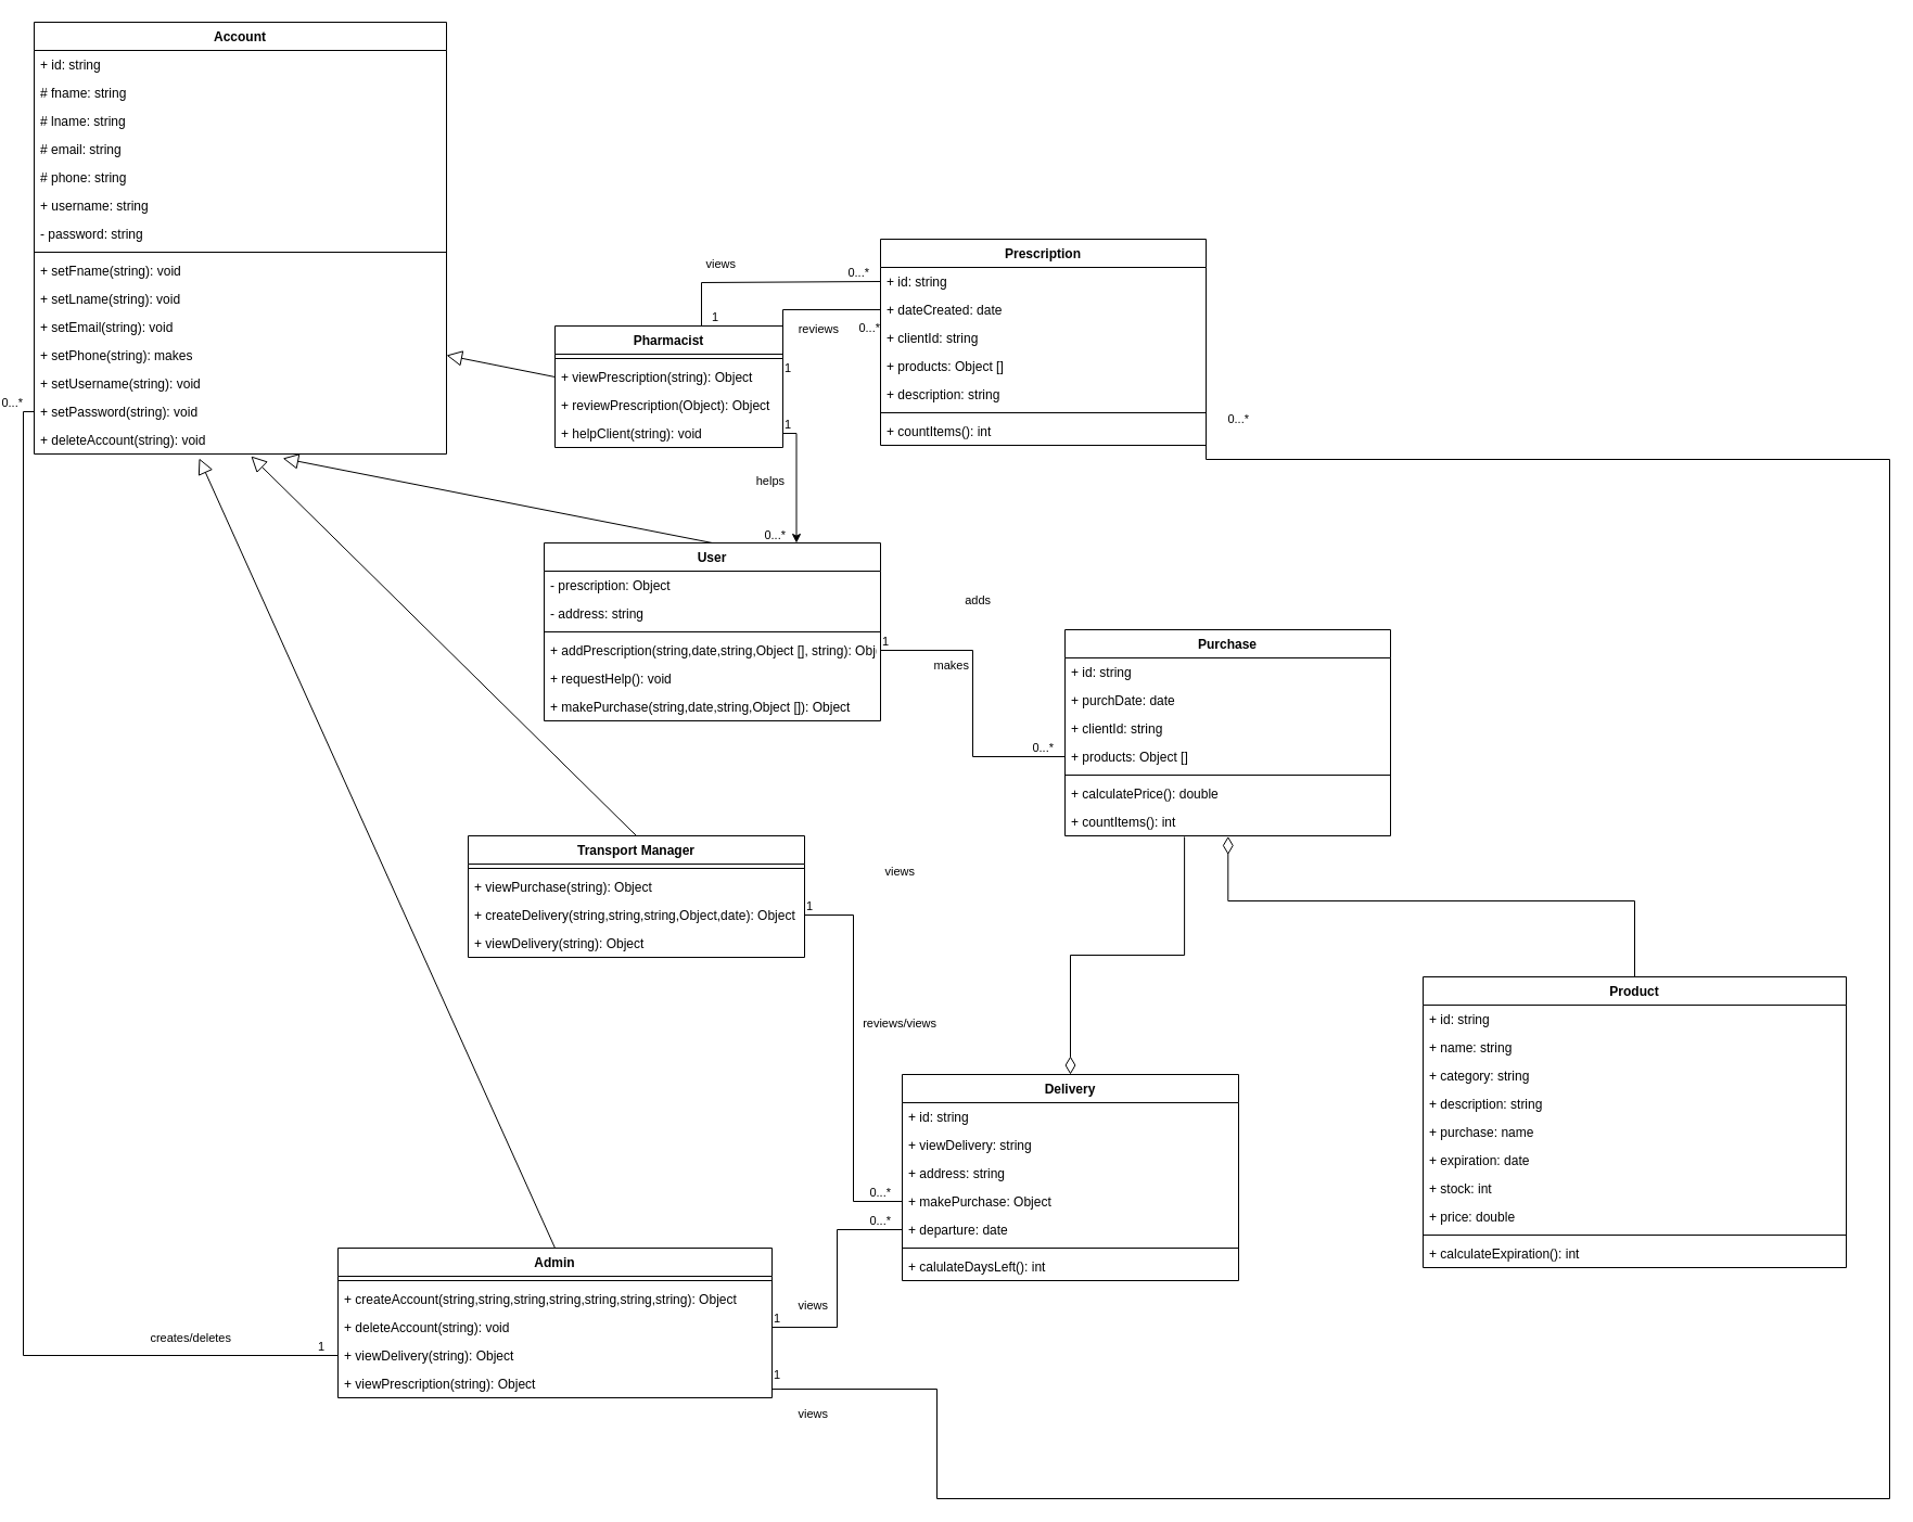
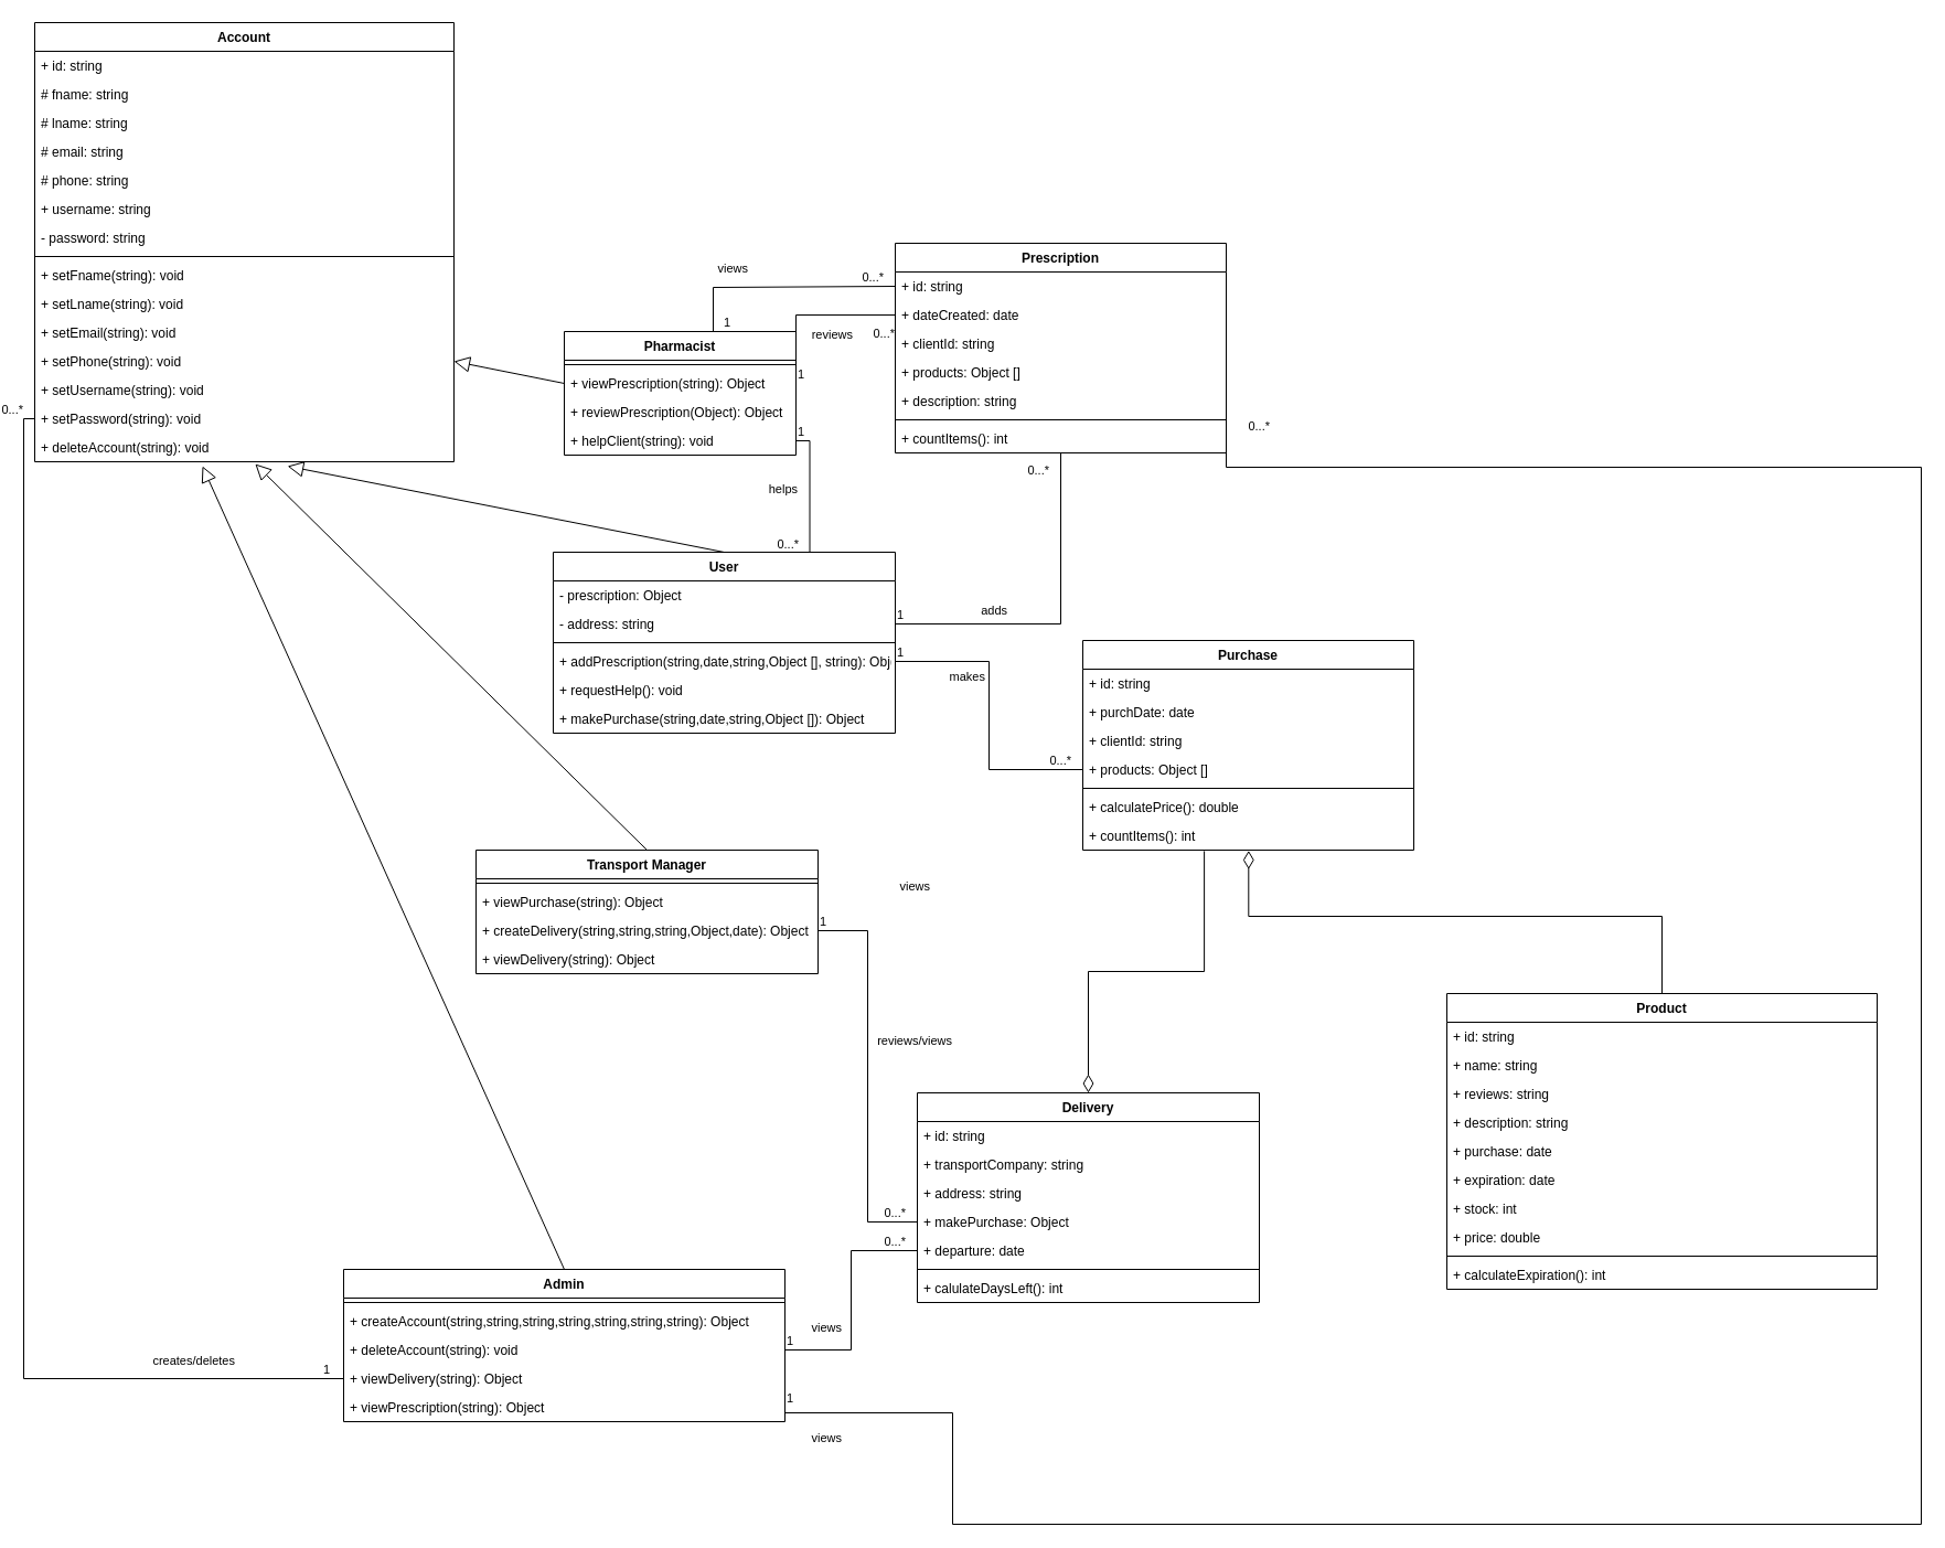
- <mxCell id="14" value="+ setPhone(string): makes" style="text;strokeColor=none;fillColor=none;align=left;verticalAlign=top;spacingLeft=4;spacingRight=4;overflow=hidden;rotatable=0;points=[[0,0.5],[1,0.5]];portConstraint=eastwest;" vertex="1" parent="2"><mxGeometry y="294" width="380" height="26" as="geometry" /></mxCell>
+ <mxCell id="14" value="+ setPhone(string): void" style="text;strokeColor=none;fillColor=none;align=left;verticalAlign=top;spacingLeft=4;spacingRight=4;overflow=hidden;rotatable=0;points=[[0,0.5],[1,0.5]];portConstraint=eastwest;" vertex="1" parent="2"><mxGeometry y="294" width="380" height="26" as="geometry" /></mxCell>
- <mxCell id="106" value="" style="endArrow=classic;html=1;edgeStyle=orthogonalEdgeStyle;rounded=0;exitX=1;exitY=0.5;exitDx=0;exitDy=0;entryX=0.75;entryY=0;entryDx=0;entryDy=0;" edge="1" parent="1" source="56" target="45"><mxGeometry relative="1" as="geometry"><mxPoint x="645" y="310" as="sourcePoint" /><mxPoint x="810" y="269" as="targetPoint" /><Array as="points"><mxPoint x="723" y="399" /><mxPoint x="723" y="500" /></Array></mxGeometry></mxCell>
+ <mxCell id="106" value="" style="endArrow=none;html=1;edgeStyle=orthogonalEdgeStyle;rounded=0;exitX=1;exitY=0.5;exitDx=0;exitDy=0;entryX=0.75;entryY=0;entryDx=0;entryDy=0;" edge="1" parent="1" source="56" target="45"><mxGeometry relative="1" as="geometry"><mxPoint x="645" y="310" as="sourcePoint" /><mxPoint x="810" y="269" as="targetPoint" /><Array as="points"><mxPoint x="723" y="399" /><mxPoint x="723" y="500" /></Array></mxGeometry></mxCell>
+ <mxCell id="94" value="" style="endArrow=none;html=1;edgeStyle=orthogonalEdgeStyle;rounded=0;exitX=1;exitY=0.5;exitDx=0;exitDy=0;entryX=0.5;entryY=1;entryDx=0;entryDy=0;" edge="1" parent="1" source="47" target="86"><mxGeometry relative="1" as="geometry"><mxPoint x="810" y="609" as="sourcePoint" /><mxPoint x="860" y="460" as="targetPoint" /></mxGeometry></mxCell>
+ <mxCell id="95" value="1" style="edgeLabel;resizable=0;html=1;align=left;verticalAlign=bottom;" connectable="0" vertex="1" parent="94"><mxGeometry x="-1" relative="1" as="geometry" /></mxCell>
+ <mxCell id="96" value="0...*" style="edgeLabel;resizable=0;html=1;align=right;verticalAlign=bottom;" connectable="0" vertex="1" parent="94"><mxGeometry x="1" relative="1" as="geometry"><mxPoint x="-10" y="24" as="offset" /></mxGeometry></mxCell>
- <mxCell id="37" value="+ category: string" style="text;strokeColor=none;fillColor=none;align=left;verticalAlign=top;spacingLeft=4;spacingRight=4;overflow=hidden;rotatable=0;points=[[0,0.5],[1,0.5]];portConstraint=eastwest;" vertex="1" parent="34"><mxGeometry y="78" width="390" height="26" as="geometry" /></mxCell>
+ <mxCell id="37" value="+ reviews: string" style="text;strokeColor=none;fillColor=none;align=left;verticalAlign=top;spacingLeft=4;spacingRight=4;overflow=hidden;rotatable=0;points=[[0,0.5],[1,0.5]];portConstraint=eastwest;" vertex="1" parent="34"><mxGeometry y="78" width="390" height="26" as="geometry" /></mxCell>
- <mxCell id="39" value="+ purchase: name" style="text;strokeColor=none;fillColor=none;align=left;verticalAlign=top;spacingLeft=4;spacingRight=4;overflow=hidden;rotatable=0;points=[[0,0.5],[1,0.5]];portConstraint=eastwest;" vertex="1" parent="34"><mxGeometry y="130" width="390" height="26" as="geometry" /></mxCell>
+ <mxCell id="39" value="+ purchase: date" style="text;strokeColor=none;fillColor=none;align=left;verticalAlign=top;spacingLeft=4;spacingRight=4;overflow=hidden;rotatable=0;points=[[0,0.5],[1,0.5]];portConstraint=eastwest;" vertex="1" parent="34"><mxGeometry y="130" width="390" height="26" as="geometry" /></mxCell>
- <mxCell id="20" value="+ viewDelivery: string" style="text;strokeColor=none;fillColor=none;align=left;verticalAlign=top;spacingLeft=4;spacingRight=4;overflow=hidden;rotatable=0;points=[[0,0.5],[1,0.5]];portConstraint=eastwest;" vertex="1" parent="18"><mxGeometry y="52" width="310" height="26" as="geometry" /></mxCell>
+ <mxCell id="20" value="+ transportCompany: string" style="text;strokeColor=none;fillColor=none;align=left;verticalAlign=top;spacingLeft=4;spacingRight=4;overflow=hidden;rotatable=0;points=[[0,0.5],[1,0.5]];portConstraint=eastwest;" vertex="1" parent="18"><mxGeometry y="52" width="310" height="26" as="geometry" /></mxCell>
